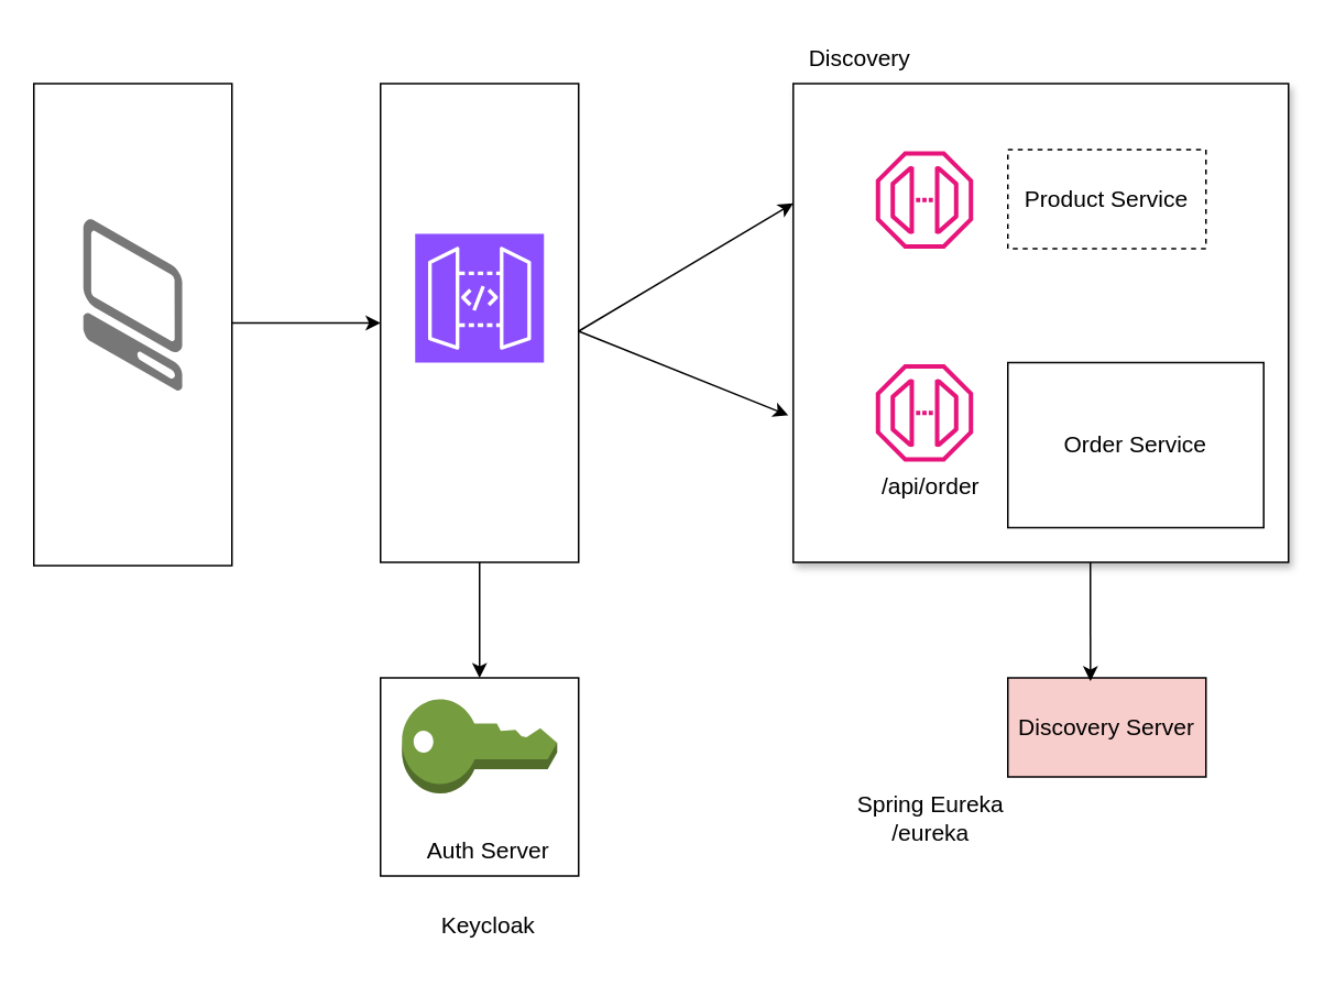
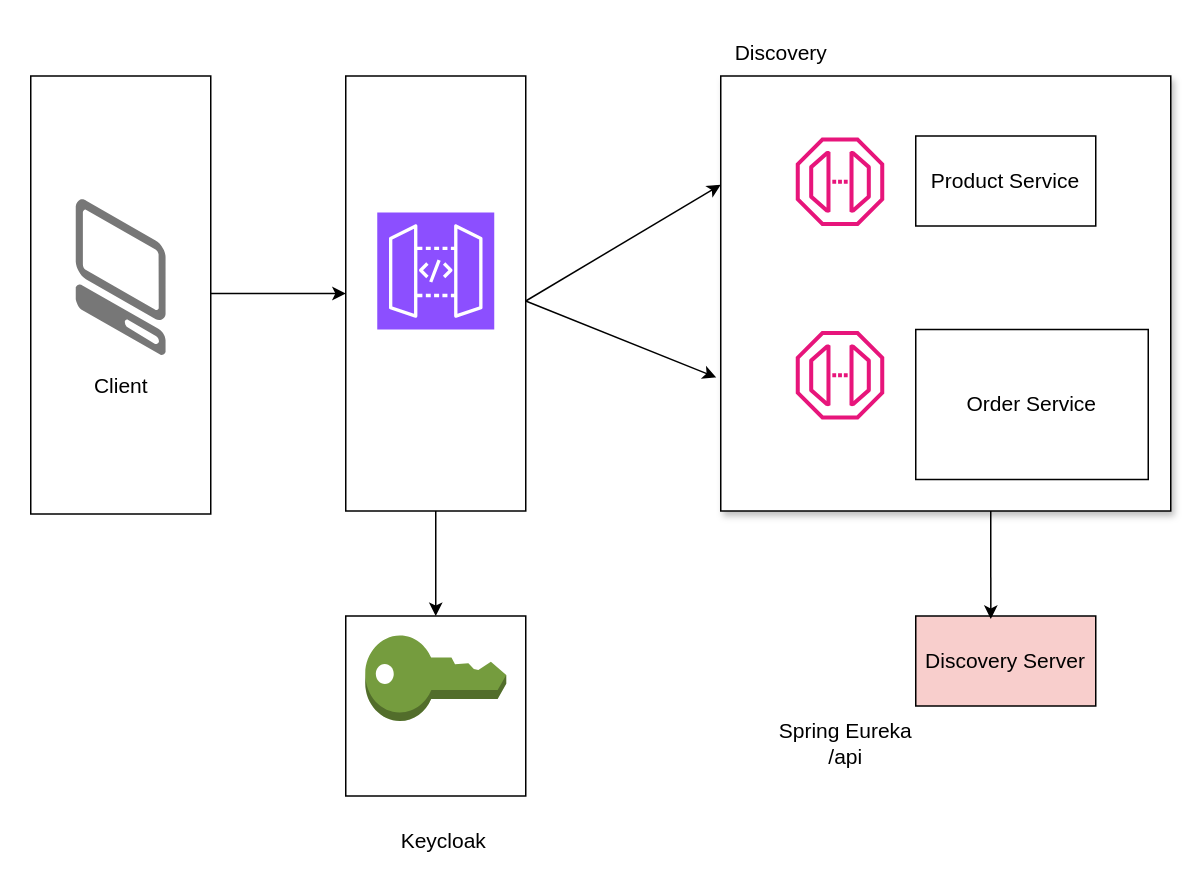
- <mxCell id="4" value="&lt;font style=&quot;font-size: 14px;&quot;&gt;Product Service&lt;/font&gt;" style="rounded=0;whiteSpace=wrap;html=1;dashed=1;" vertex="1" parent="1"><mxGeometry x="610" y="90" width="120" height="60" as="geometry" /></mxCell>
+ <mxCell id="4" value="&lt;font style=&quot;font-size: 14px;&quot;&gt;Product Service&lt;/font&gt;" style="rounded=0;whiteSpace=wrap;html=1;" vertex="1" parent="1"><mxGeometry x="610" y="90" width="120" height="60" as="geometry" /></mxCell>
+ <mxCell id="23" value="&lt;font style=&quot;font-size: 14px;&quot;&gt;Client&lt;/font&gt;" style="text;html=1;align=center;verticalAlign=middle;resizable=0;points=[];autosize=1;strokeColor=none;fillColor=none;" vertex="1" parent="1"><mxGeometry x="50" y="242" width="60" height="30" as="geometry" /></mxCell>
- <mxCell id="10" value="&lt;font style=&quot;font-size: 14px;&quot;&gt;/api/order&lt;br&gt;&lt;/font&gt;" style="text;html=1;align=center;verticalAlign=middle;resizable=0;points=[];autosize=1;strokeColor=none;fillColor=none;" vertex="1" parent="1"><mxGeometry x="522.5" y="279" width="80" height="30" as="geometry" /></mxCell>
- <mxCell id="11" value="&lt;font style=&quot;font-size: 14px;&quot;&gt;Spring Eureka&lt;br&gt;/eureka&lt;br&gt;&lt;/font&gt;" style="text;html=1;align=center;verticalAlign=middle;resizable=0;points=[];autosize=1;strokeColor=none;fillColor=none;" vertex="1" parent="1"><mxGeometry x="507.5" y="470" width="110" height="50" as="geometry" /></mxCell>
+ <mxCell id="11" value="&lt;font style=&quot;font-size: 14px;&quot;&gt;Spring Eureka&lt;br&gt;/api&lt;br&gt;&lt;/font&gt;" style="text;html=1;align=center;verticalAlign=middle;resizable=0;points=[];autosize=1;strokeColor=none;fillColor=none;" vertex="1" parent="1"><mxGeometry x="507.5" y="470" width="110" height="50" as="geometry" /></mxCell>
- <mxCell id="19" value="&lt;font style=&quot;font-size: 14px;&quot;&gt;Auth Server&lt;/font&gt;" style="text;html=1;align=center;verticalAlign=middle;resizable=0;points=[];autosize=1;strokeColor=none;fillColor=none;" vertex="1" parent="1"><mxGeometry x="245" y="500" width="100" height="30" as="geometry" /></mxCell>
